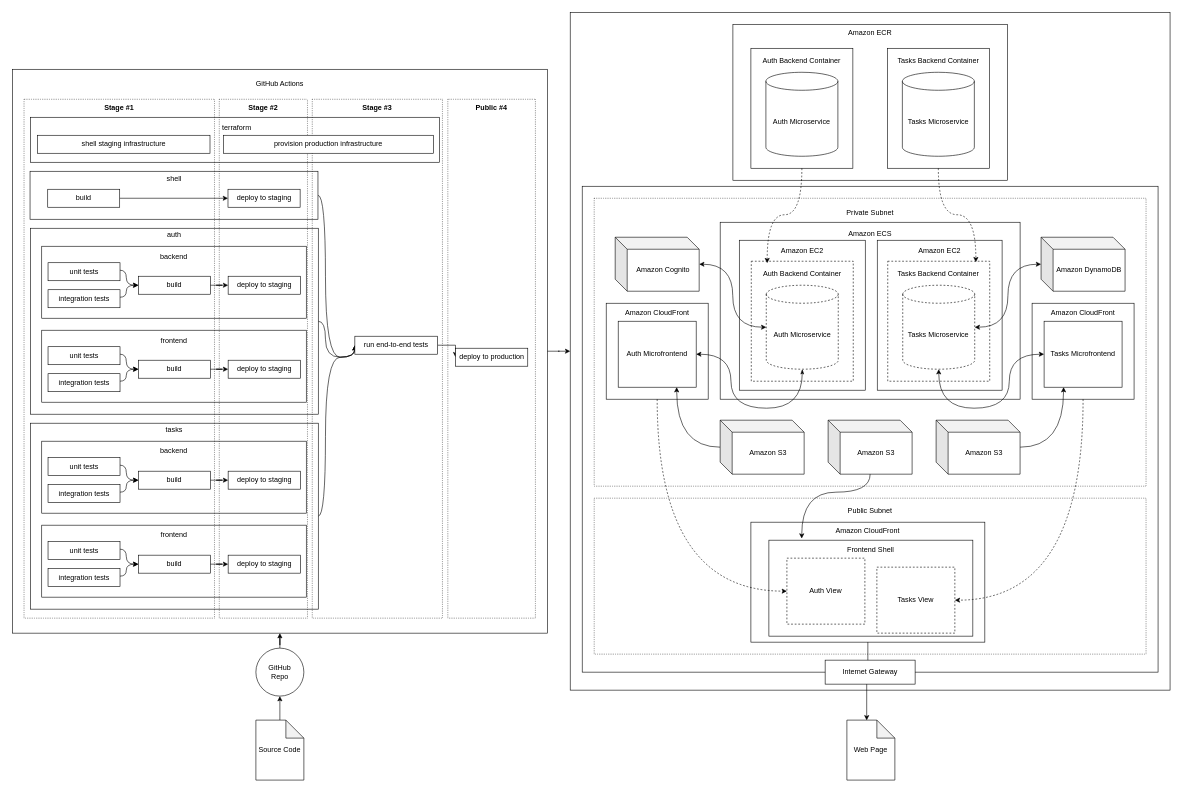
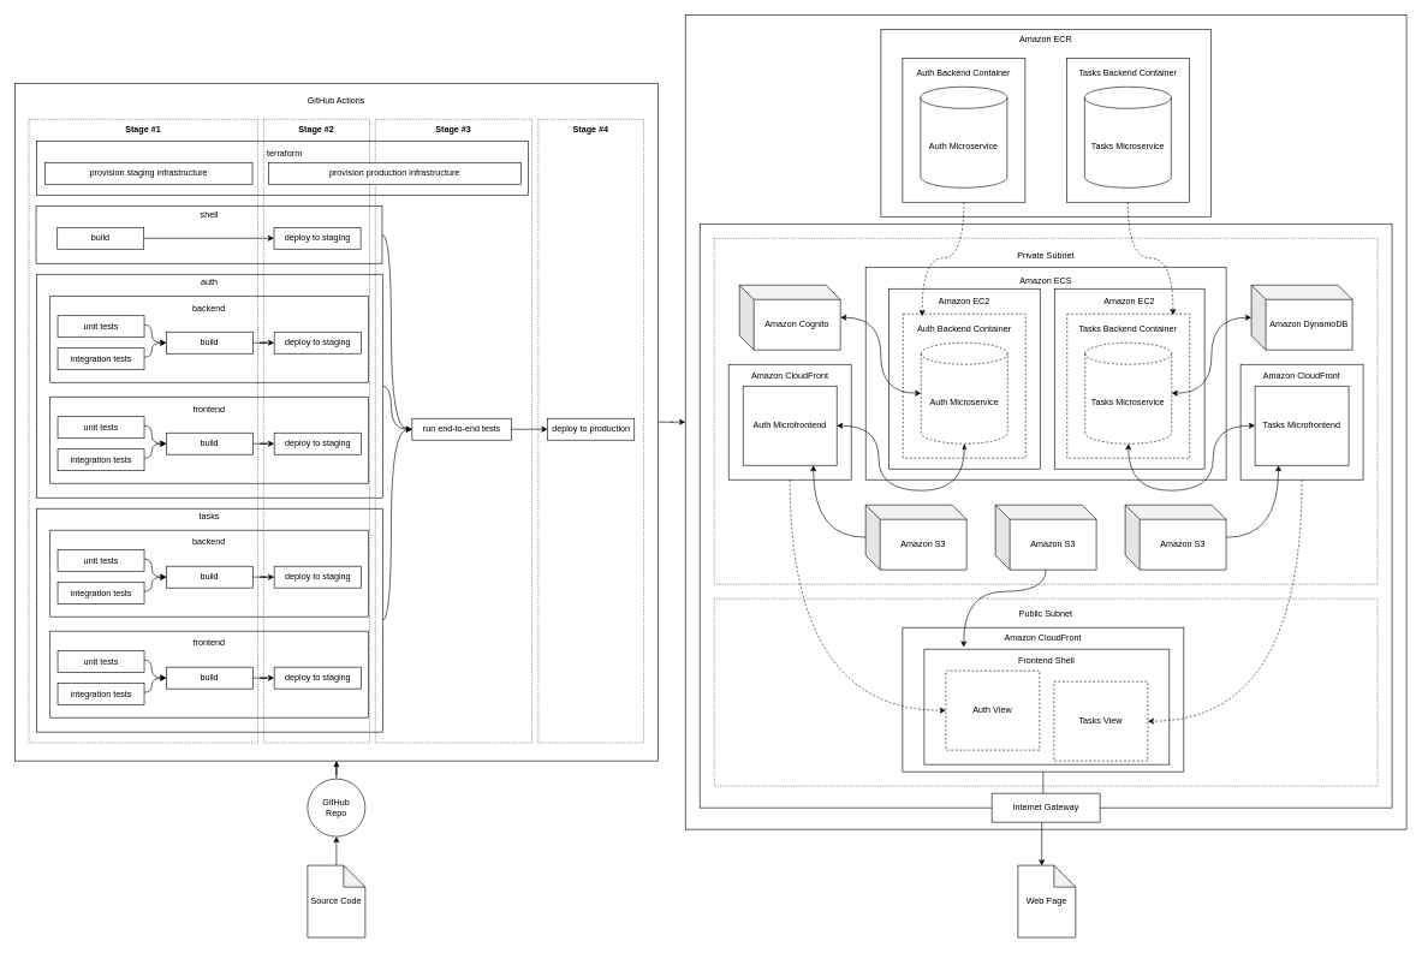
- <mxCell id="100" value="&#10;&#10;Public #4" style="swimlane;startSize=0;dashed=1;dashPattern=1 2;" vertex="1" parent="1"><mxGeometry x="746" y="165" width="146" height="865" as="geometry"><mxRectangle x="-2532" y="-1685" width="80" height="60" as="alternateBounds" /></mxGeometry></mxCell>
+ <mxCell id="100" value="&#10;&#10;Stage #4" style="swimlane;startSize=0;dashed=1;dashPattern=1 2;" vertex="1" parent="1"><mxGeometry x="746" y="165" width="146" height="865" as="geometry"><mxRectangle x="-2532" y="-1685" width="80" height="60" as="alternateBounds" /></mxGeometry></mxCell>
- <mxCell id="95" value="shell staging infrastructure" style="rounded=0;whiteSpace=wrap;html=1;" parent="94" vertex="1"><mxGeometry x="22.5" y="60" width="287.5" height="30" as="geometry" /></mxCell>
+ <mxCell id="95" value="provision staging infrastructure" style="rounded=0;whiteSpace=wrap;html=1;" parent="94" vertex="1"><mxGeometry x="22.5" y="60" width="287.5" height="30" as="geometry" /></mxCell>
- <mxCell id="98" value="run end-to-end tests" style="rounded=0;whiteSpace=wrap;html=1;" parent="97" vertex="1"><mxGeometry x="71" y="395" width="138" height="30" as="geometry" /></mxCell>
+ <mxCell id="98" value="run end-to-end tests" style="rounded=0;whiteSpace=wrap;html=1;" parent="97" vertex="1"><mxGeometry x="51" y="415" width="138" height="30" as="geometry" /></mxCell>
